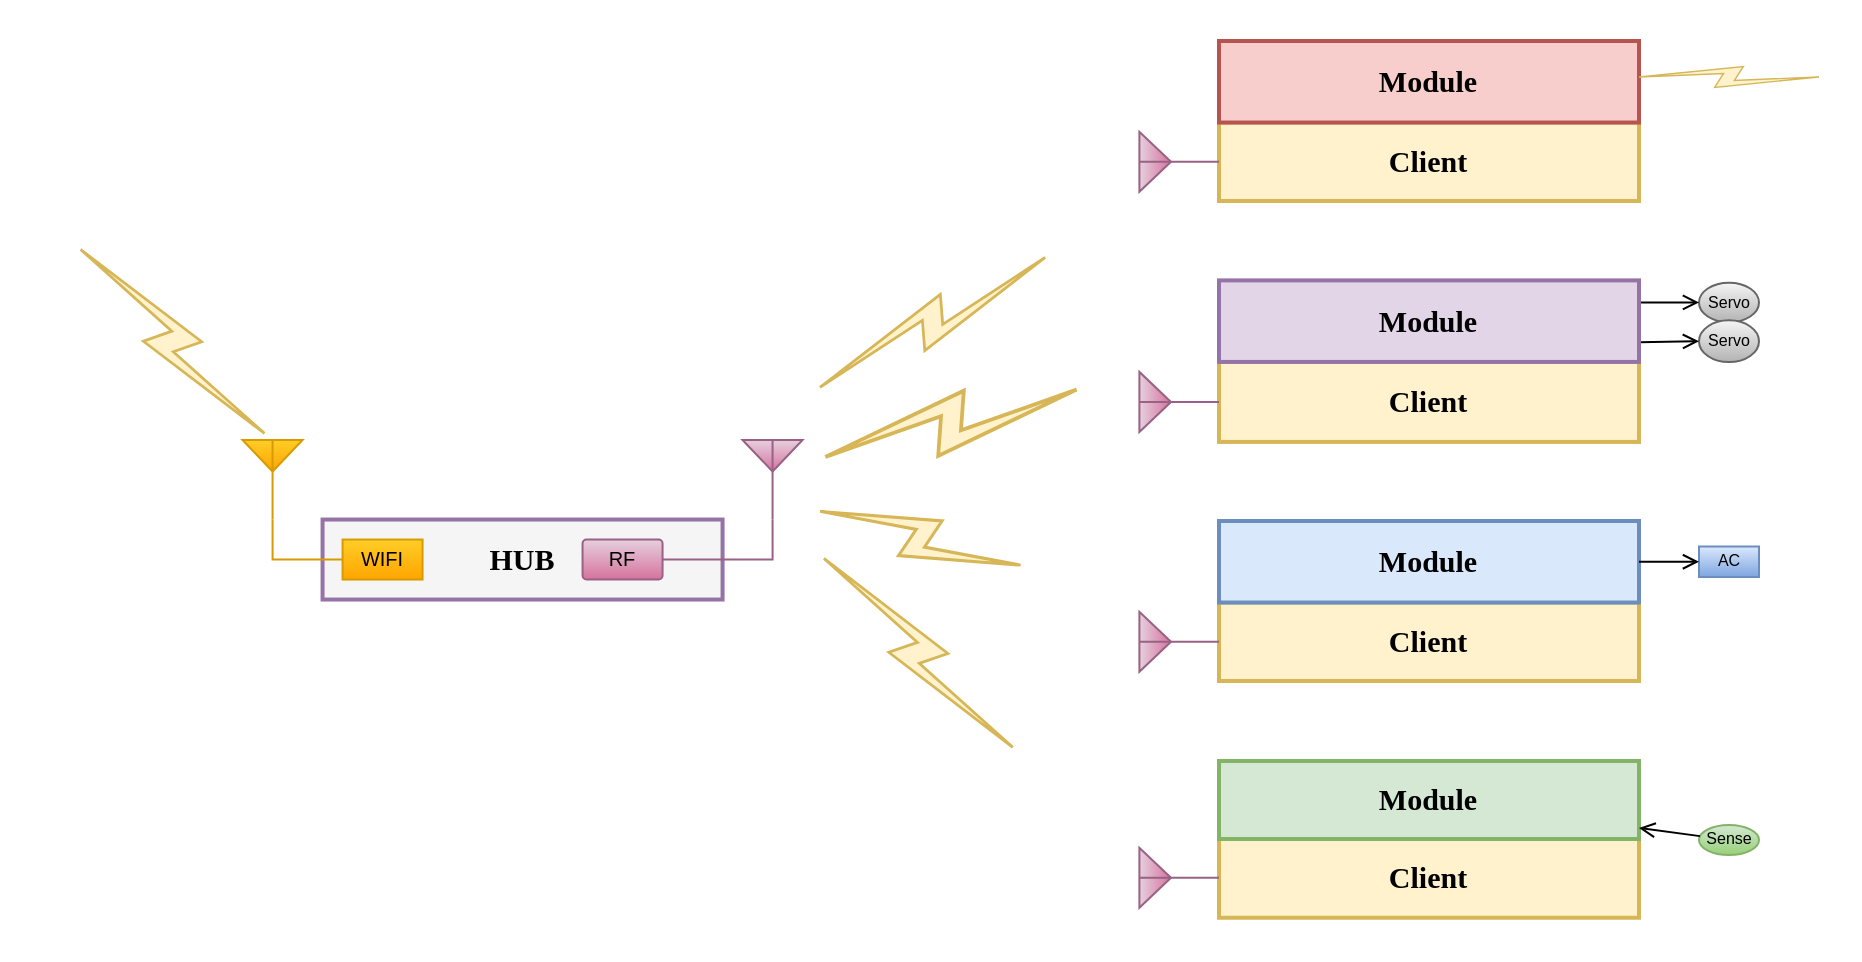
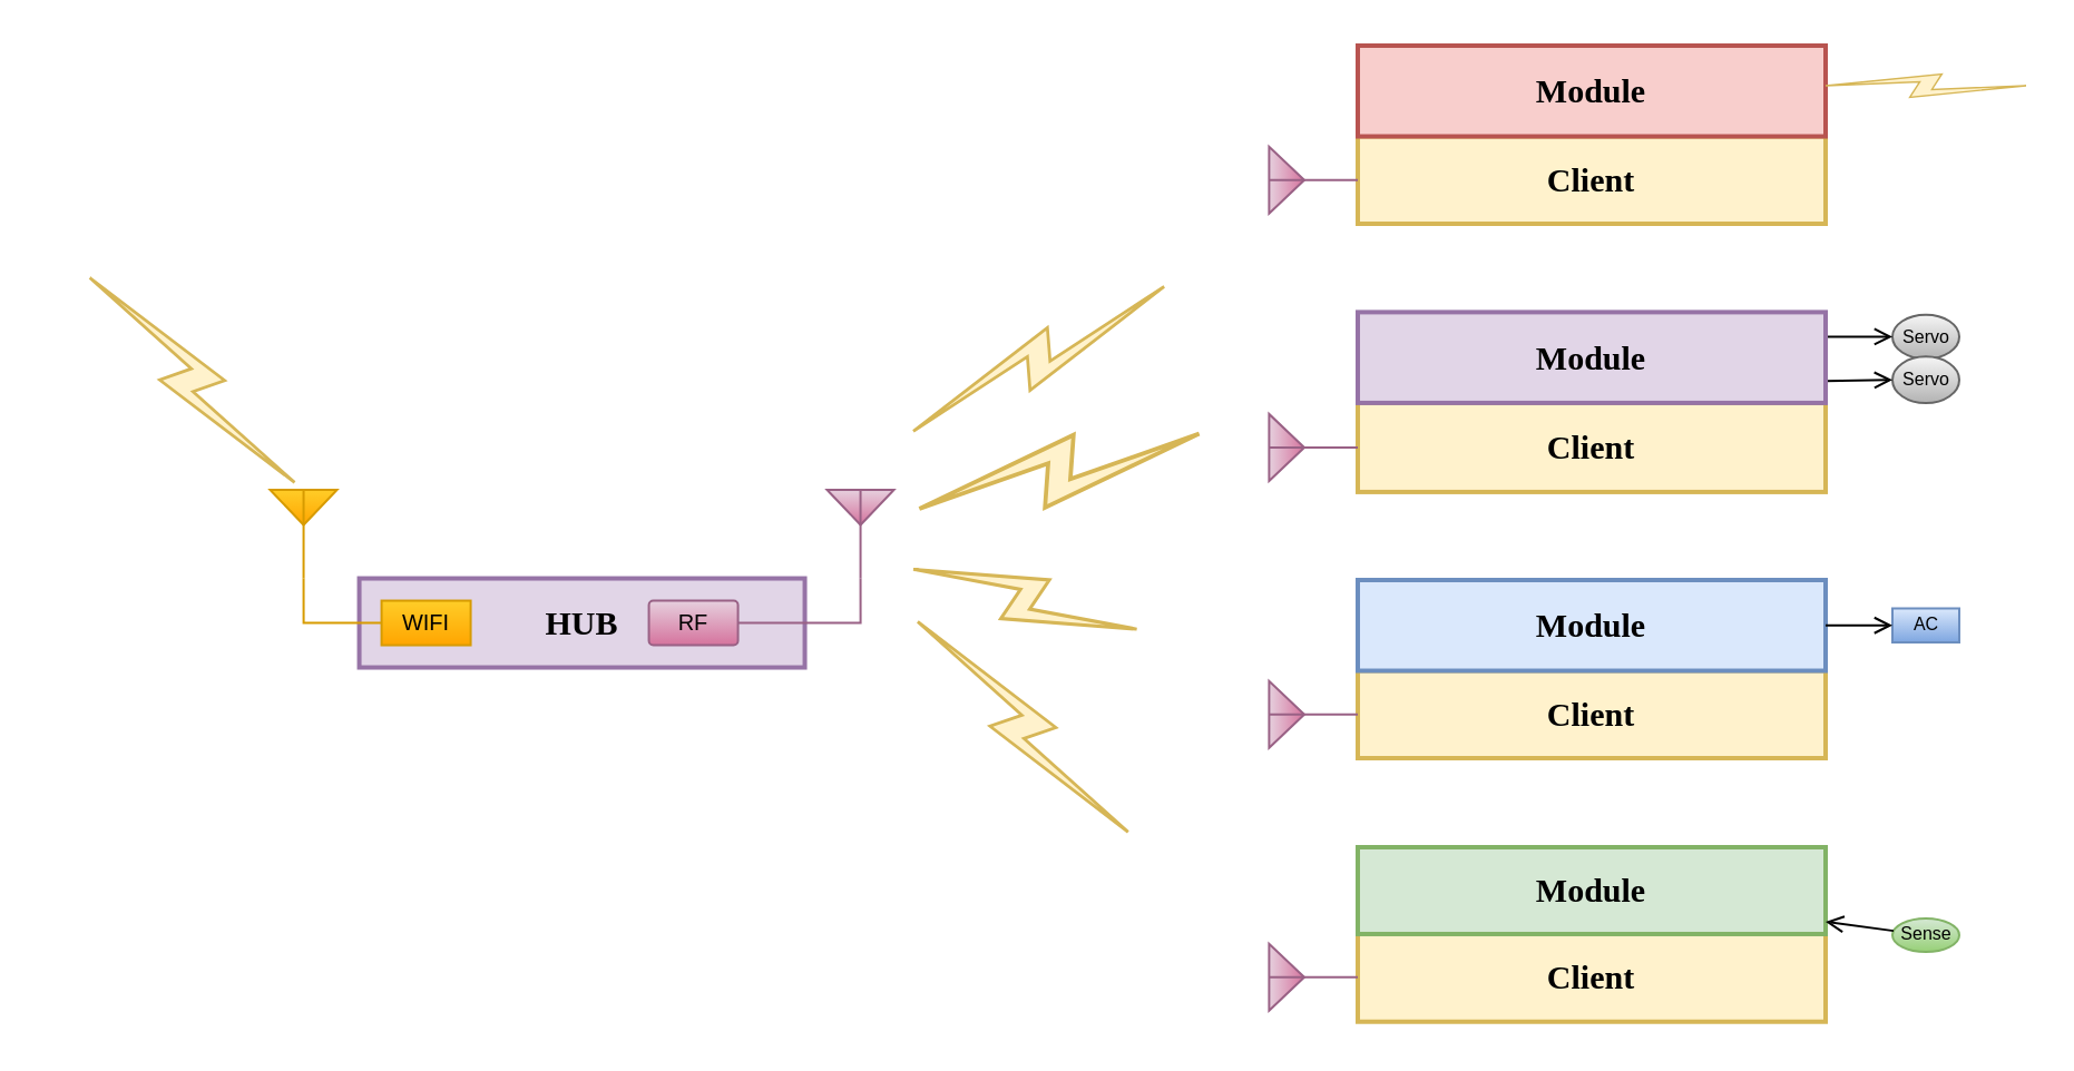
- <mxCell id="2" value="HUB" style="rounded=0;whiteSpace=wrap;html=1;fillColor=#f5f5f5;strokeWidth=2;fontStyle=1;fontFamily=Caros;fontSize=15;verticalAlign=middle;strokeColor=#9673a6;" parent="1" vertex="1"><mxGeometry x="160.78" y="259.27" width="200" height="40" as="geometry" /></mxCell>
+ <mxCell id="2" value="HUB" style="rounded=0;whiteSpace=wrap;html=1;fillColor=#e1d5e7;strokeWidth=2;fontStyle=1;fontFamily=Caros;fontSize=15;verticalAlign=middle;strokeColor=#9673a6;" parent="1" vertex="1"><mxGeometry x="160.78" y="259.27" width="200" height="40" as="geometry" /></mxCell>
